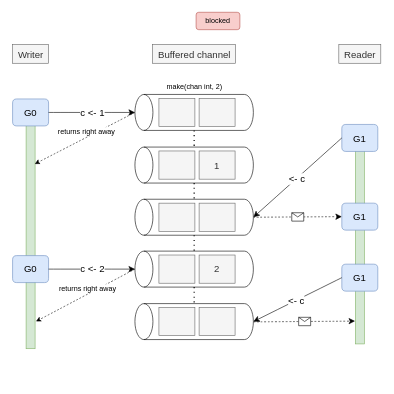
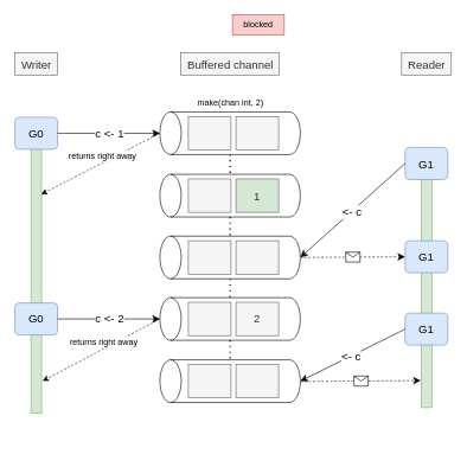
- <mxCell id="19" value="blocked" style="rounded=1;whiteSpace=wrap;html=1;fillColor=#f8cecc;strokeColor=#b85450;" parent="1" vertex="1"><mxGeometry x="326" y="20" width="73" height="29" as="geometry" /></mxCell>
+ <mxCell id="19" value="blocked" style="whiteSpace=wrap;html=1;fillColor=#f8cecc;strokeColor=#b85450;rounded=0;" parent="1" vertex="1"><mxGeometry x="326" y="20" width="73" height="29" as="geometry" /></mxCell>
- <mxCell id="32" value="1" style="rounded=0;whiteSpace=wrap;html=1;fontSize=16;fillColor=#f5f5f5;fontColor=#333333;strokeColor=#666666;" parent="1" vertex="1"><mxGeometry x="331" y="251.25" width="60" height="47" as="geometry" /></mxCell>
+ <mxCell id="32" value="1" style="rounded=0;whiteSpace=wrap;html=1;fontSize=16;fillColor=#d5e8d4;fontColor=#333333;strokeColor=#666666;" parent="1" vertex="1"><mxGeometry x="331" y="251.25" width="60" height="47" as="geometry" /></mxCell>
